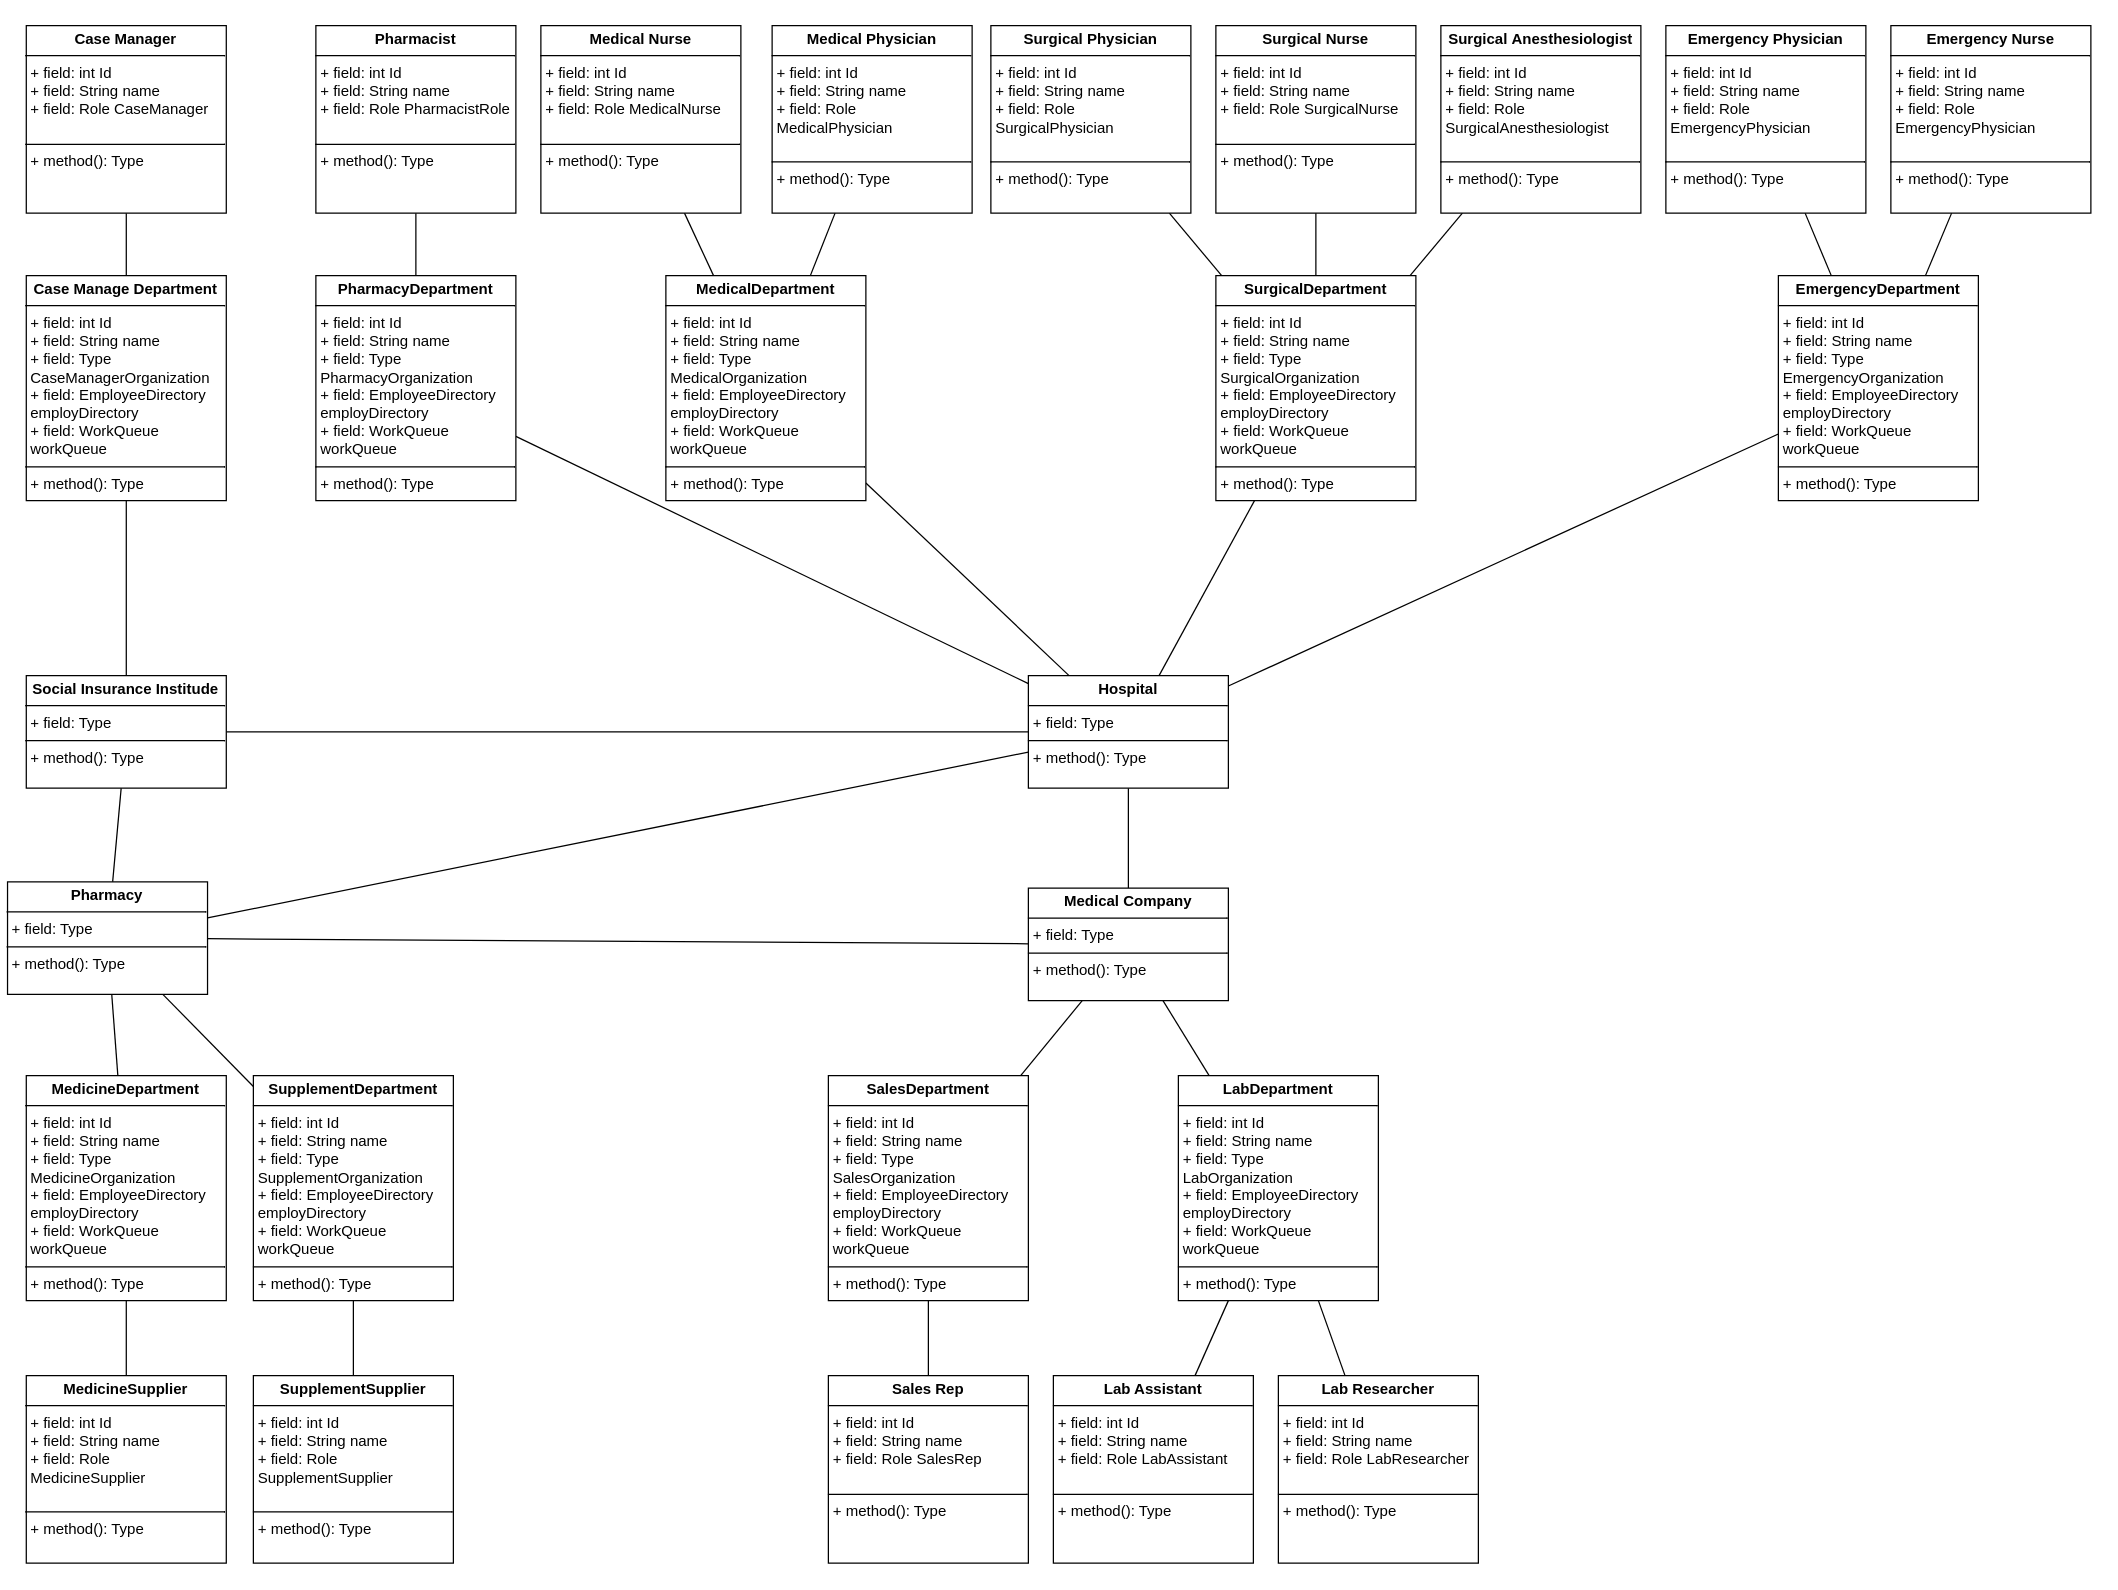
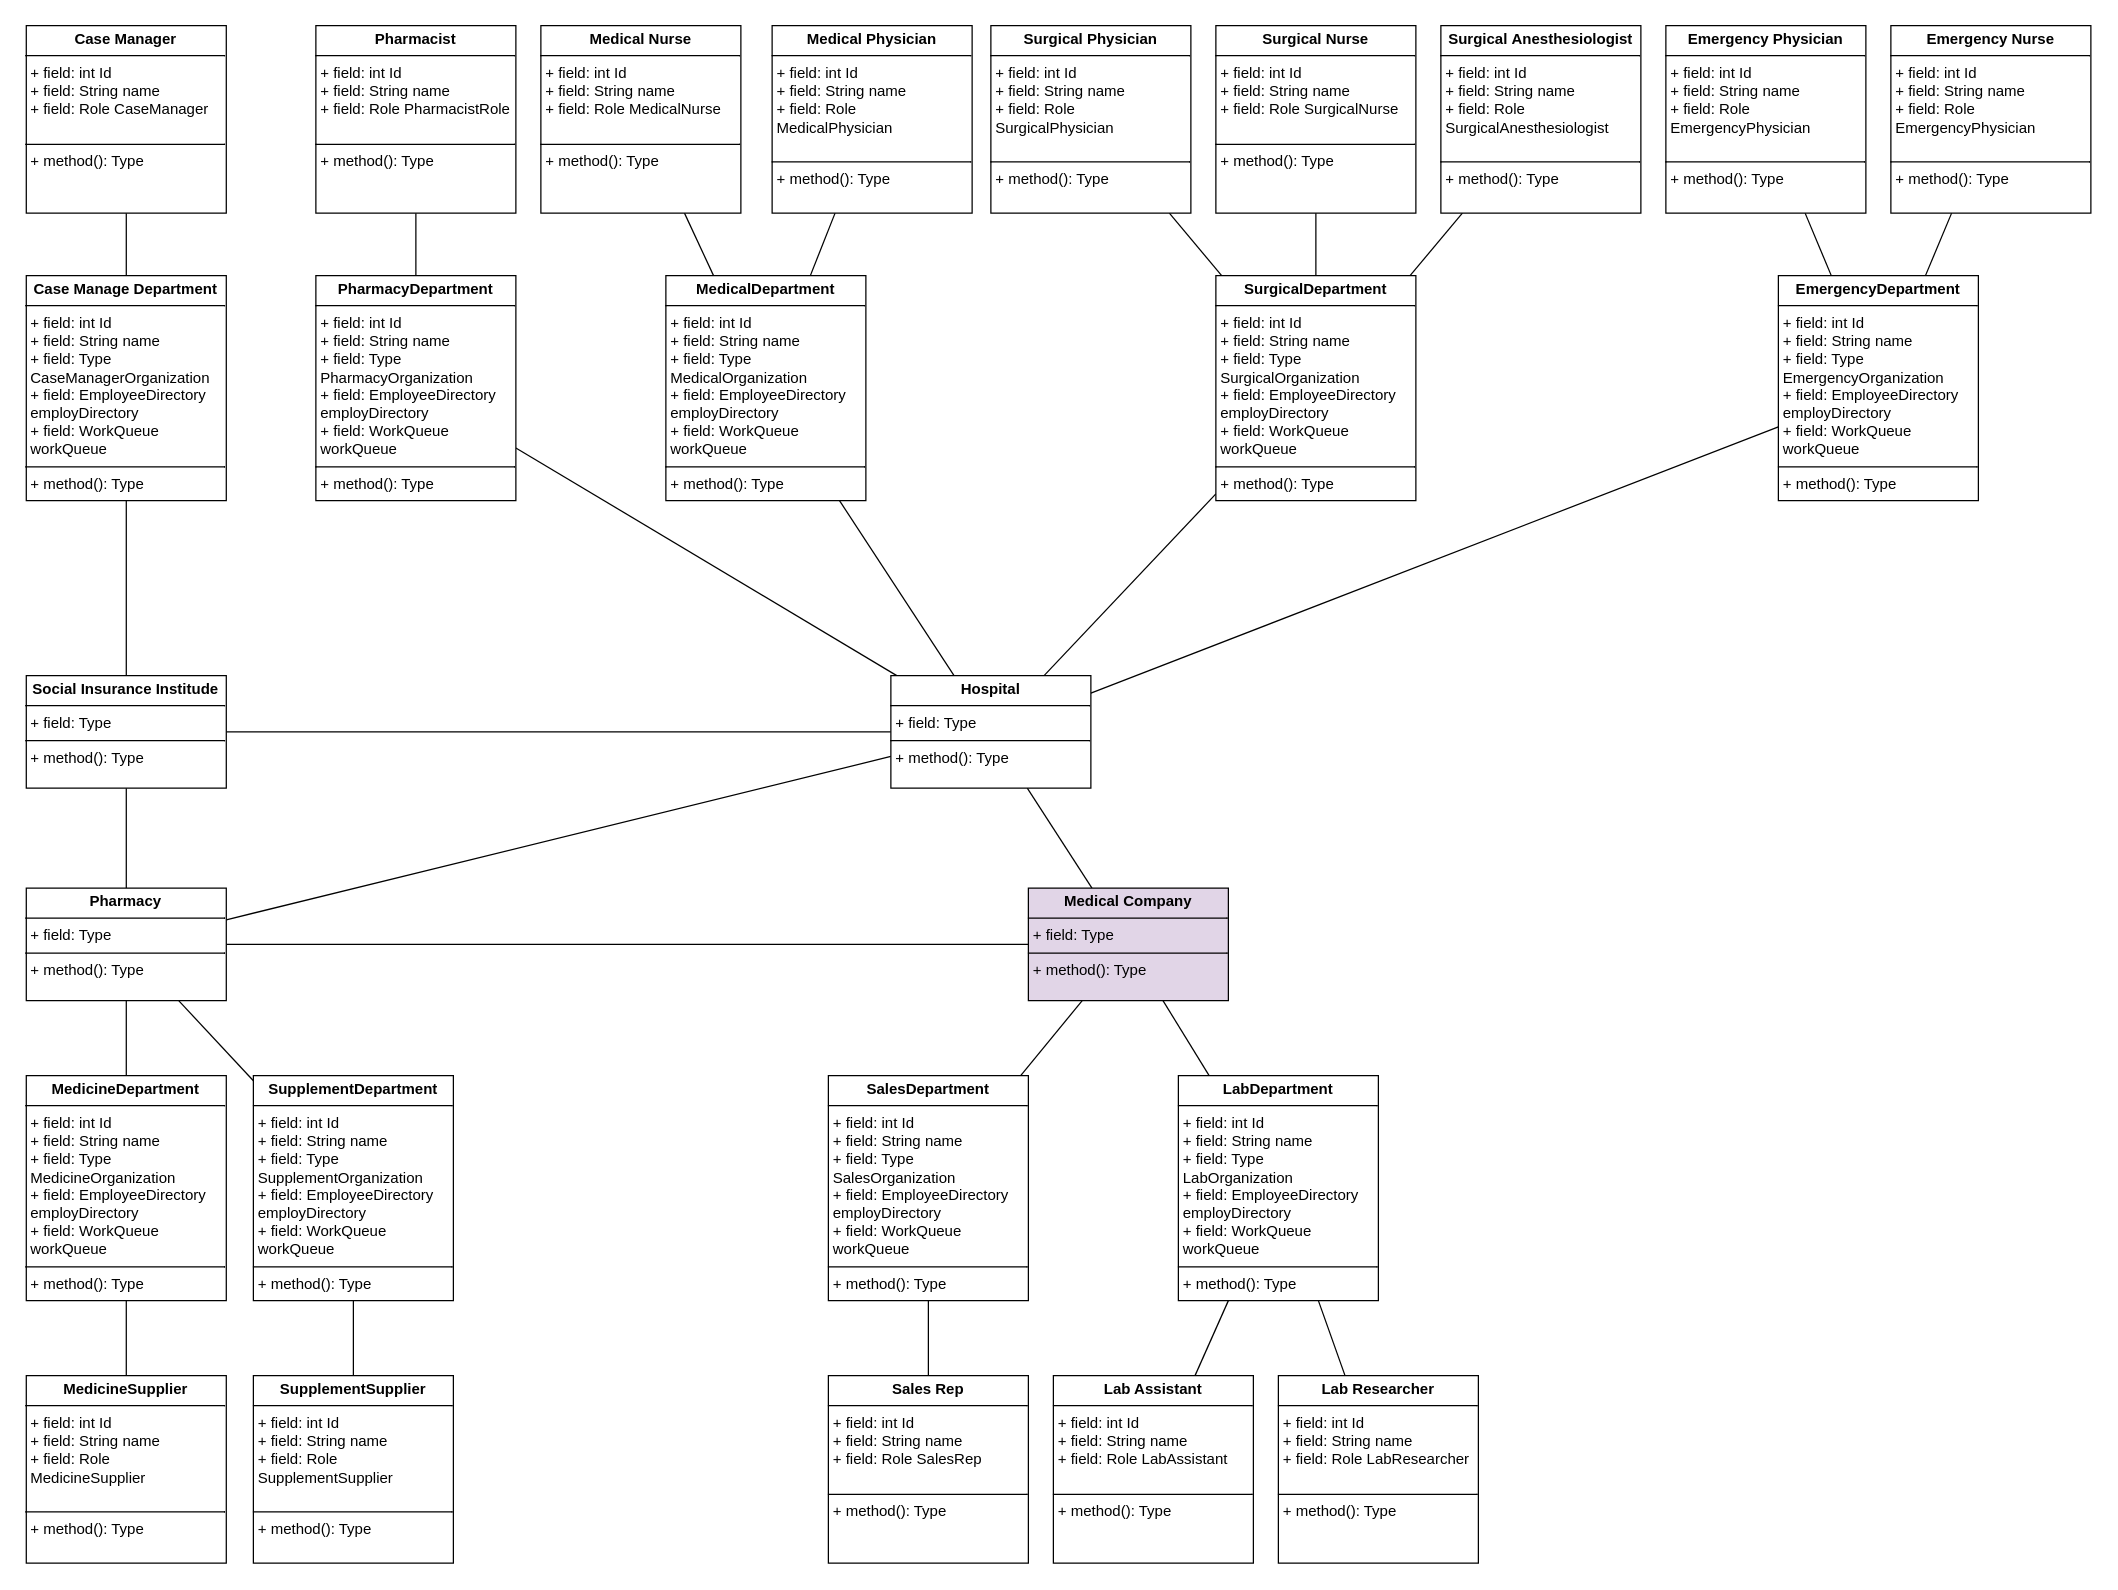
- <mxCell id="32" value="&lt;p style=&quot;margin:0px;margin-top:4px;text-align:center;&quot;&gt;&lt;b&gt;Hospital&lt;/b&gt;&lt;/p&gt;&lt;hr size=&quot;1&quot; style=&quot;border-style:solid;&quot;&gt;&lt;p style=&quot;margin:0px;margin-left:4px;&quot;&gt;+ field: Type&lt;/p&gt;&lt;hr size=&quot;1&quot; style=&quot;border-style:solid;&quot;&gt;&lt;p style=&quot;margin:0px;margin-left:4px;&quot;&gt;+ method(): Type&lt;/p&gt;" style="verticalAlign=top;align=left;overflow=fill;html=1;whiteSpace=wrap;" vertex="1" parent="1"><mxGeometry x="822" y="540" width="160" height="90" as="geometry" /></mxCell>
+ <mxCell id="32" value="&lt;p style=&quot;margin:0px;margin-top:4px;text-align:center;&quot;&gt;&lt;b&gt;Hospital&lt;/b&gt;&lt;/p&gt;&lt;hr size=&quot;1&quot; style=&quot;border-style:solid;&quot;&gt;&lt;p style=&quot;margin:0px;margin-left:4px;&quot;&gt;+ field: Type&lt;/p&gt;&lt;hr size=&quot;1&quot; style=&quot;border-style:solid;&quot;&gt;&lt;p style=&quot;margin:0px;margin-left:4px;&quot;&gt;+ method(): Type&lt;/p&gt;" style="verticalAlign=top;align=left;overflow=fill;html=1;whiteSpace=wrap;" vertex="1" parent="1"><mxGeometry x="712" y="540" width="160" height="90" as="geometry" /></mxCell>
- <mxCell id="34" value="&lt;p style=&quot;margin:0px;margin-top:4px;text-align:center;&quot;&gt;&lt;b&gt;Pharmacy&lt;/b&gt;&lt;/p&gt;&lt;hr size=&quot;1&quot; style=&quot;border-style:solid;&quot;&gt;&lt;p style=&quot;margin:0px;margin-left:4px;&quot;&gt;+ field: Type&lt;/p&gt;&lt;hr size=&quot;1&quot; style=&quot;border-style:solid;&quot;&gt;&lt;p style=&quot;margin:0px;margin-left:4px;&quot;&gt;+ method(): Type&lt;/p&gt;" style="verticalAlign=top;align=left;overflow=fill;html=1;whiteSpace=wrap;" vertex="1" parent="1"><mxGeometry x="5.33" y="705" width="160" height="90" as="geometry" /></mxCell>
+ <mxCell id="34" value="&lt;p style=&quot;margin:0px;margin-top:4px;text-align:center;&quot;&gt;&lt;b&gt;Pharmacy&lt;/b&gt;&lt;/p&gt;&lt;hr size=&quot;1&quot; style=&quot;border-style:solid;&quot;&gt;&lt;p style=&quot;margin:0px;margin-left:4px;&quot;&gt;+ field: Type&lt;/p&gt;&lt;hr size=&quot;1&quot; style=&quot;border-style:solid;&quot;&gt;&lt;p style=&quot;margin:0px;margin-left:4px;&quot;&gt;+ method(): Type&lt;/p&gt;" style="verticalAlign=top;align=left;overflow=fill;html=1;whiteSpace=wrap;" vertex="1" parent="1"><mxGeometry x="20.33" y="710" width="160" height="90" as="geometry" /></mxCell>
- <mxCell id="35" value="&lt;p style=&quot;margin:0px;margin-top:4px;text-align:center;&quot;&gt;&lt;b&gt;Medical Company&lt;/b&gt;&lt;/p&gt;&lt;hr size=&quot;1&quot; style=&quot;border-style:solid;&quot;&gt;&lt;p style=&quot;margin:0px;margin-left:4px;&quot;&gt;+ field: Type&lt;/p&gt;&lt;hr size=&quot;1&quot; style=&quot;border-style:solid;&quot;&gt;&lt;p style=&quot;margin:0px;margin-left:4px;&quot;&gt;+ method(): Type&lt;/p&gt;" style="verticalAlign=top;align=left;overflow=fill;html=1;whiteSpace=wrap;" vertex="1" parent="1"><mxGeometry x="822" y="710" width="160" height="90" as="geometry" /></mxCell>
+ <mxCell id="35" value="&lt;p style=&quot;margin:0px;margin-top:4px;text-align:center;&quot;&gt;&lt;b&gt;Medical Company&lt;/b&gt;&lt;/p&gt;&lt;hr size=&quot;1&quot; style=&quot;border-style:solid;&quot;&gt;&lt;p style=&quot;margin:0px;margin-left:4px;&quot;&gt;+ field: Type&lt;/p&gt;&lt;hr size=&quot;1&quot; style=&quot;border-style:solid;&quot;&gt;&lt;p style=&quot;margin:0px;margin-left:4px;&quot;&gt;+ method(): Type&lt;/p&gt;" style="verticalAlign=top;align=left;overflow=fill;html=1;whiteSpace=wrap;fillColor=#e1d5e7;" vertex="1" parent="1"><mxGeometry x="822" y="710" width="160" height="90" as="geometry" /></mxCell>
